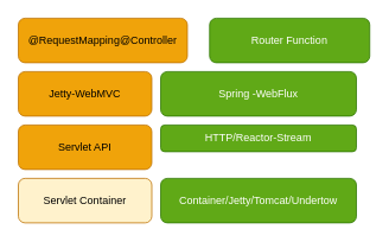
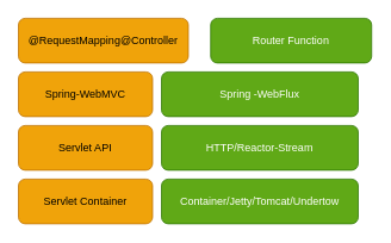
- <mxCell id="4" value="Jetty-WebMVC" style="rounded=1;whiteSpace=wrap;html=1;fillColor=#f0a30a;strokeColor=#BD7000;fontColor=#000000;" vertex="1" parent="1"><mxGeometry x="20" y="80" width="150" height="50" as="geometry" /></mxCell>
+ <mxCell id="4" value="Spring-WebMVC" style="rounded=1;whiteSpace=wrap;html=1;fillColor=#f0a30a;strokeColor=#BD7000;fontColor=#000000;" vertex="1" parent="1"><mxGeometry x="20" y="80" width="150" height="50" as="geometry" /></mxCell>
- <mxCell id="8" value="HTTP/Reactor-Stream" style="rounded=1;whiteSpace=wrap;html=1;fillColor=#60a917;strokeColor=#2D7600;fontColor=#ffffff;" vertex="1" parent="1"><mxGeometry x="180" y="140" width="220" height="30" as="geometry" /></mxCell>
+ <mxCell id="8" value="HTTP/Reactor-Stream" style="rounded=1;whiteSpace=wrap;html=1;fillColor=#60a917;strokeColor=#2D7600;fontColor=#ffffff;" vertex="1" parent="1"><mxGeometry x="180" y="140" width="220" height="50" as="geometry" /></mxCell>
- <mxCell id="7" value="Servlet Container" style="rounded=1;whiteSpace=wrap;html=1;fillColor=#fff2cc;strokeColor=#BD7000;fontColor=#000000;" vertex="1" parent="1"><mxGeometry x="20" y="200" width="150" height="50" as="geometry" /></mxCell>
+ <mxCell id="7" value="Servlet Container" style="rounded=1;whiteSpace=wrap;html=1;fillColor=#f0a30a;strokeColor=#BD7000;fontColor=#000000;" vertex="1" parent="1"><mxGeometry x="20" y="200" width="150" height="50" as="geometry" /></mxCell>
